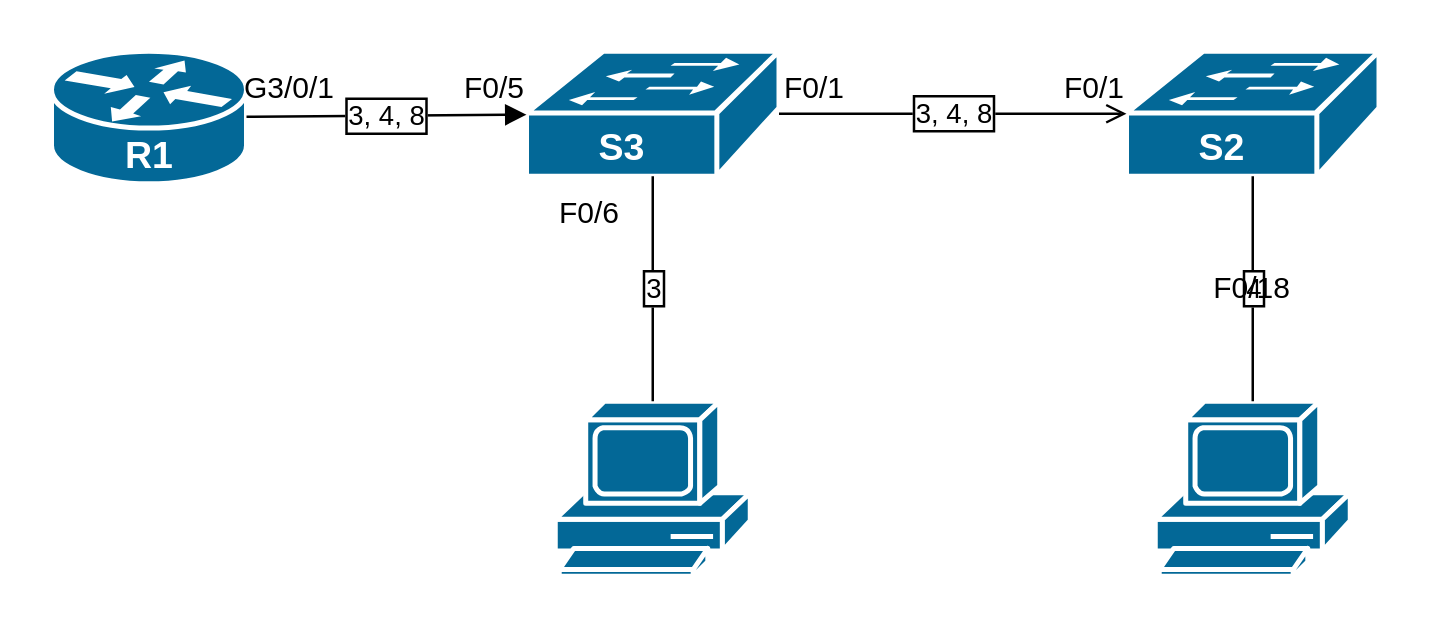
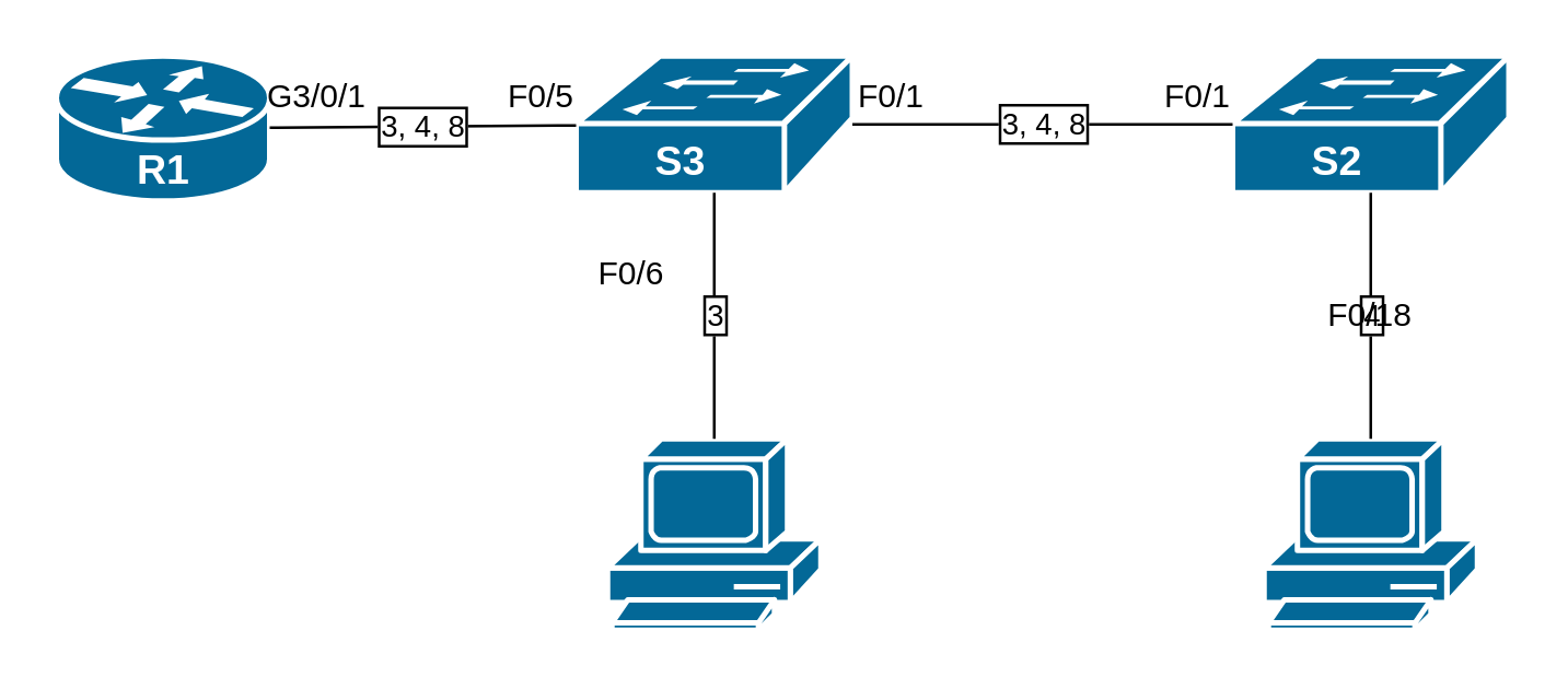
- <mxCell id="9" value="3, 4, 8" style="endArrow=open;html=1;rounded=0;labelBorderColor=default;" parent="1" source="6" target="2" edge="1"><mxGeometry width="50" height="50" relative="1" as="geometry"><mxPoint x="550.388" y="310" as="sourcePoint" /><mxPoint x="559.509" y="80" as="targetPoint" /></mxGeometry></mxCell>
+ <mxCell id="9" value="3, 4, 8" style="endArrow=none;html=1;rounded=0;labelBorderColor=default;" parent="1" source="6" target="2" edge="1"><mxGeometry width="50" height="50" relative="1" as="geometry"><mxPoint x="550.388" y="310" as="sourcePoint" /><mxPoint x="559.509" y="80" as="targetPoint" /></mxGeometry></mxCell>
- <mxCell id="10" value="3, 4, 8" style="endArrow=block;html=1;rounded=0;labelBorderColor=default;" parent="1" source="3" target="6" edge="1"><mxGeometry width="50" height="50" relative="1" as="geometry"><mxPoint x="321" y="55" as="sourcePoint" /><mxPoint x="510" y="55" as="targetPoint" /></mxGeometry></mxCell>
+ <mxCell id="10" value="3, 4, 8" style="endArrow=none;html=1;rounded=0;labelBorderColor=default;" parent="1" source="3" target="6" edge="1"><mxGeometry width="50" height="50" relative="1" as="geometry"><mxPoint x="321" y="55" as="sourcePoint" /><mxPoint x="510" y="55" as="targetPoint" /></mxGeometry></mxCell>
- <mxCell id="13" value="F0/6" style="text;html=1;align=center;verticalAlign=middle;resizable=0;points=[];autosize=1;strokeColor=none;fillColor=none;fontColor=#000000;" vertex="1" parent="1"><mxGeometry x="210" y="70" width="50" height="30" as="geometry" /></mxCell>
+ <mxCell id="13" value="F0/6" style="text;html=1;align=center;verticalAlign=middle;resizable=0;points=[];autosize=1;strokeColor=none;fillColor=none;fontColor=#000000;" vertex="1" parent="1"><mxGeometry x="205" y="85" width="50" height="30" as="geometry" /></mxCell>
